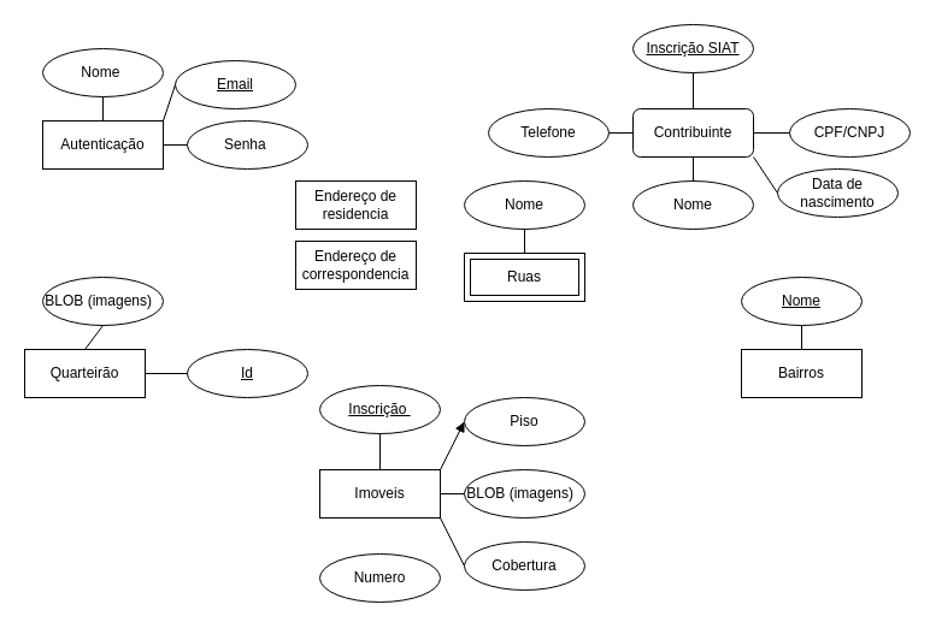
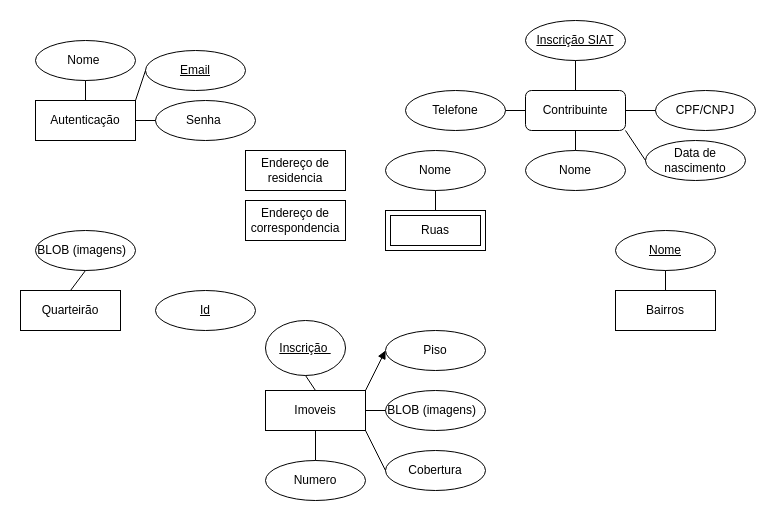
- <mxCell id="11" value="" style="endArrow=none;html=1;rounded=0;entryX=0;entryY=0.5;entryDx=0;entryDy=0;exitX=1;exitY=0.5;exitDx=0;exitDy=0;" edge="1" parent="1" source="15" target="10"><mxGeometry relative="1" as="geometry"><mxPoint x="145" y="310" as="sourcePoint" /><mxPoint x="95" y="270" as="targetPoint" /></mxGeometry></mxCell>
- <mxCell id="34" value="Inscrição&amp;nbsp;" style="ellipse;whiteSpace=wrap;html=1;align=center;fontStyle=4;" vertex="1" parent="1"><mxGeometry x="265" y="320" width="100" height="40" as="geometry" /></mxCell>
+ <mxCell id="34" value="Inscrição&amp;nbsp;" style="ellipse;whiteSpace=wrap;html=1;align=center;fontStyle=4;" vertex="1" parent="1"><mxGeometry x="265" y="320" width="80" height="55" as="geometry" /></mxCell>
+ <mxCell id="43" value="" style="endArrow=none;html=1;rounded=0;entryX=0.5;entryY=1;entryDx=0;entryDy=0;exitX=0.5;exitY=0;exitDx=0;exitDy=0;" edge="1" parent="1" source="42" target="17"><mxGeometry relative="1" as="geometry"><mxPoint x="375" y="400" as="sourcePoint" /><mxPoint x="395" y="360" as="targetPoint" /></mxGeometry></mxCell>
